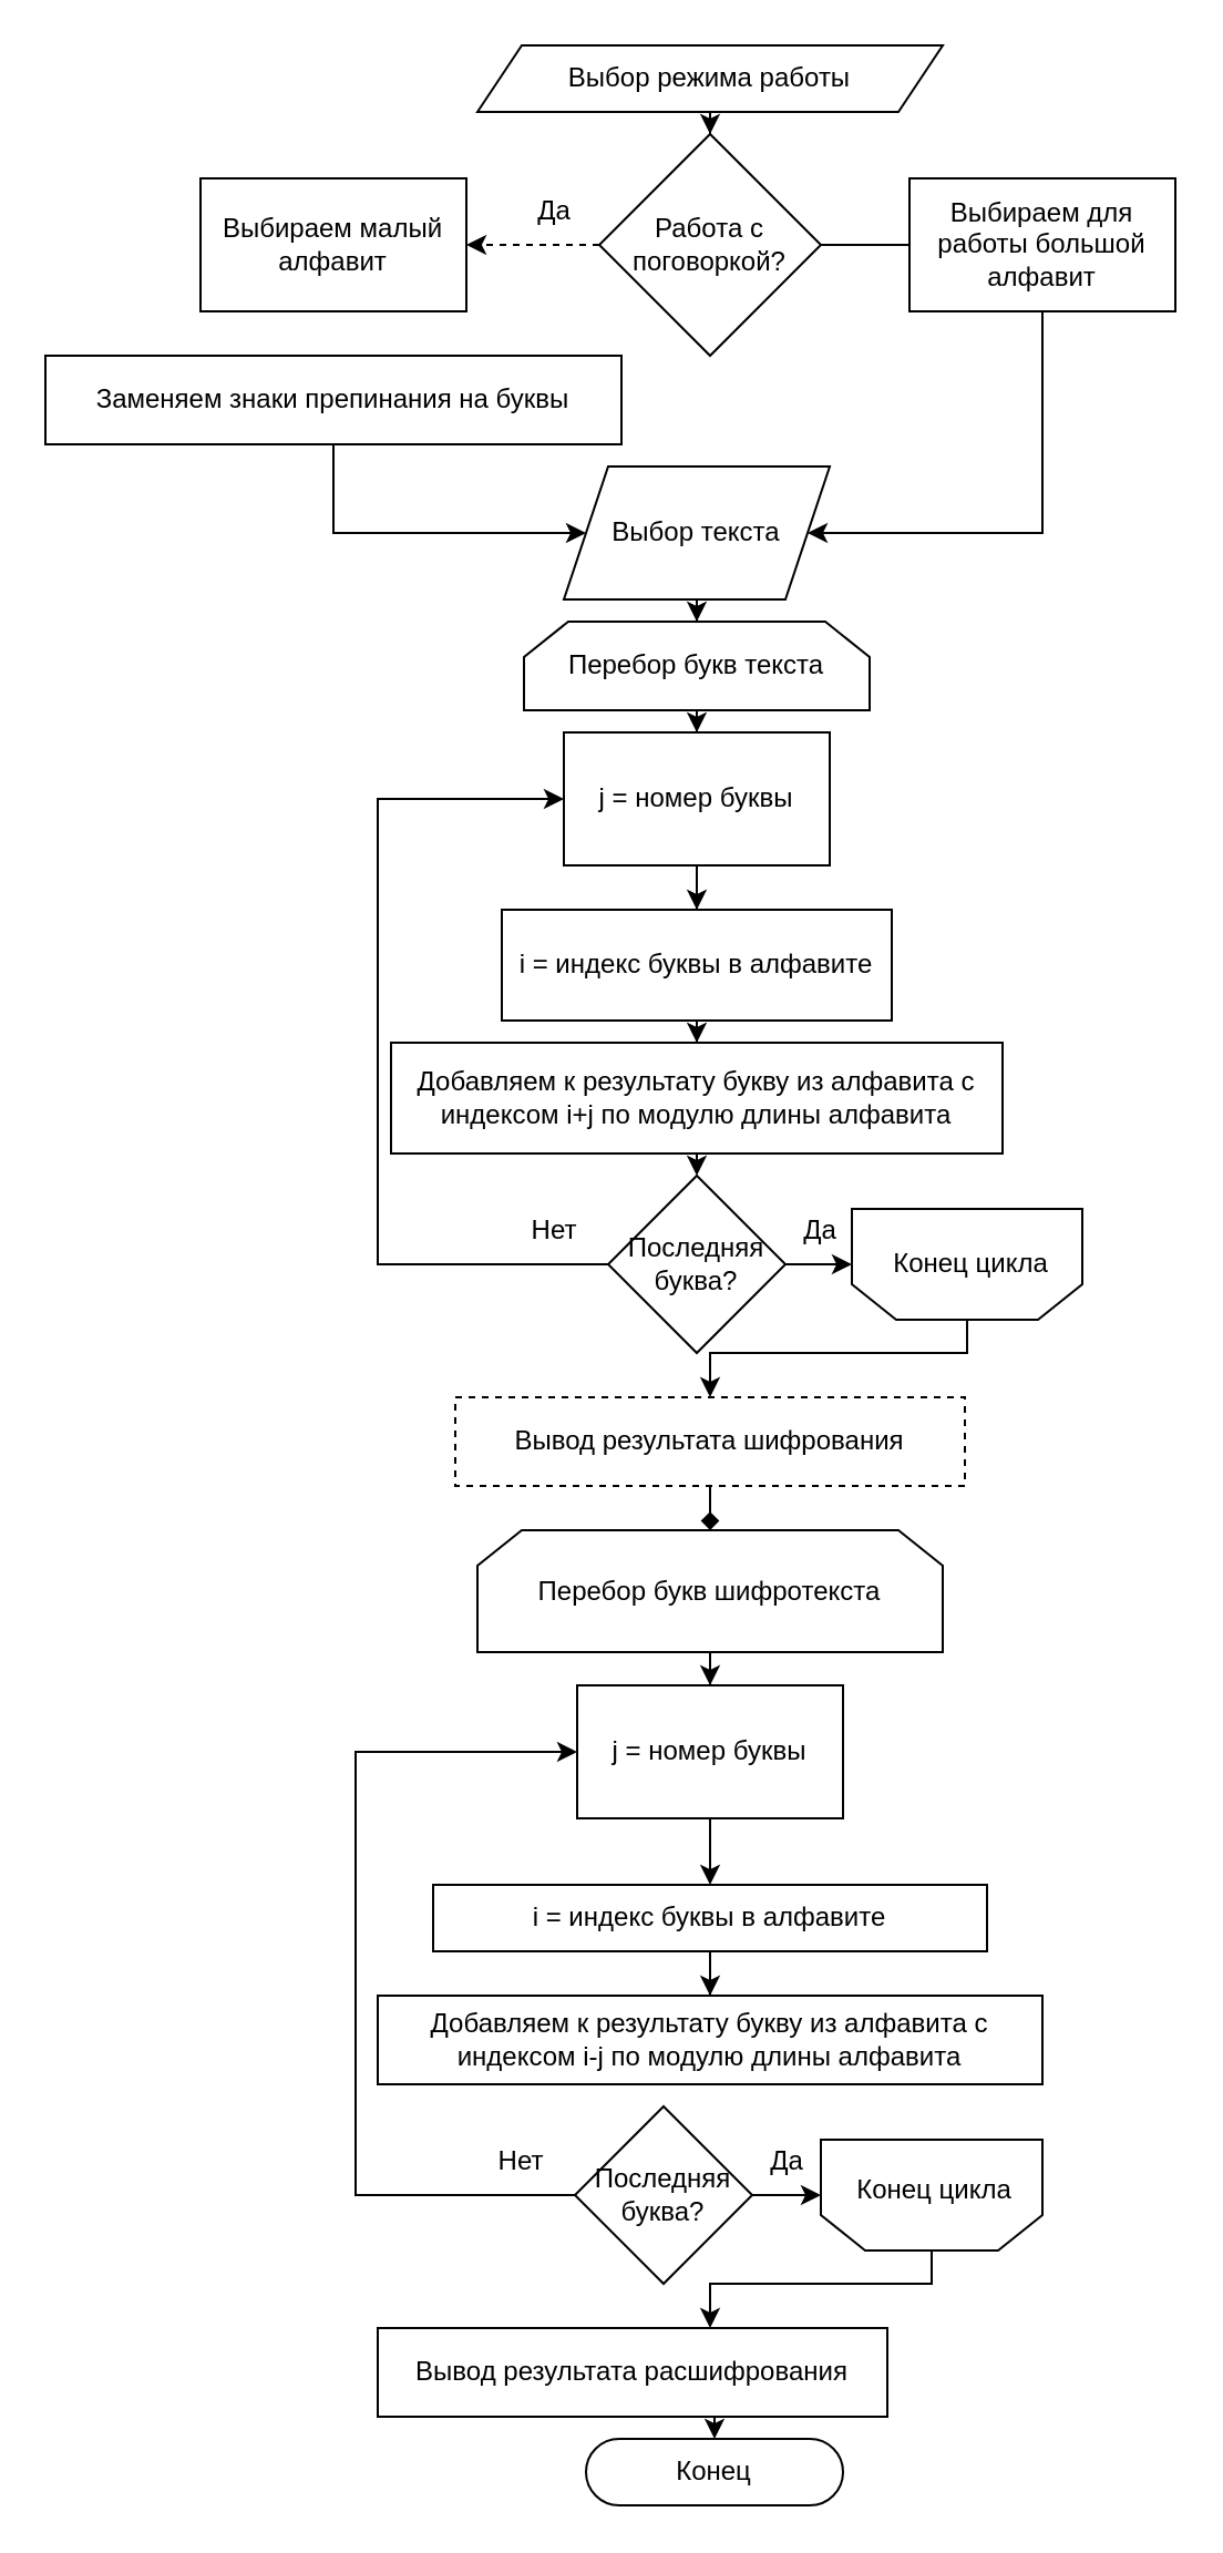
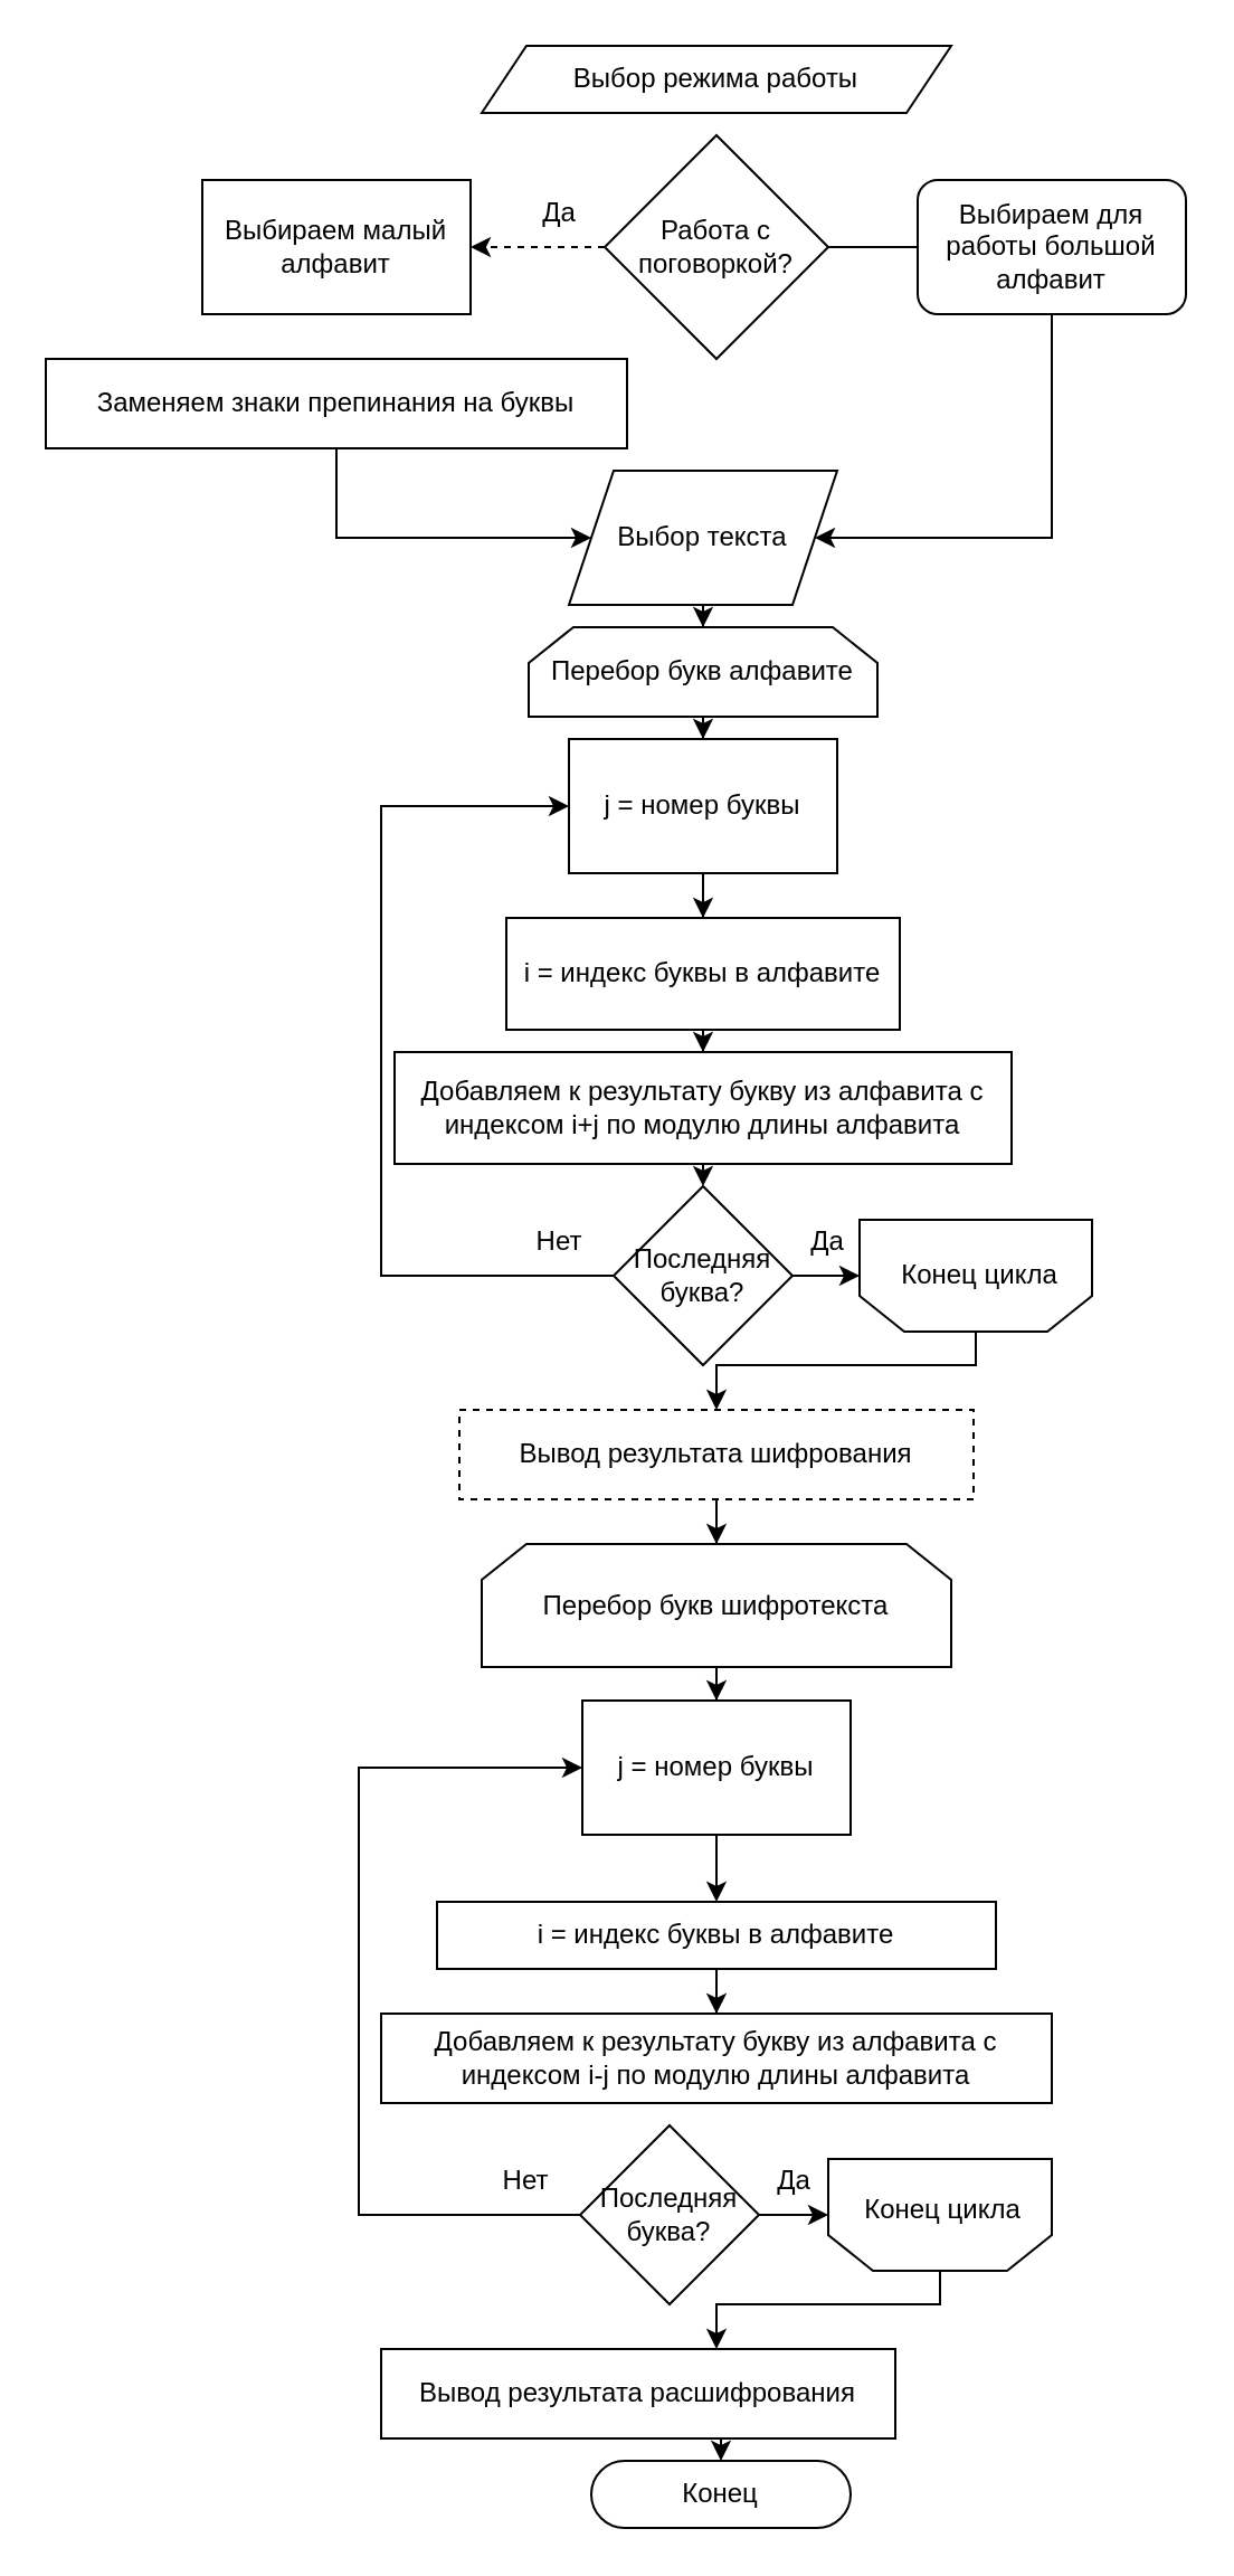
- <mxCell id="4" value="" style="edgeStyle=orthogonalEdgeStyle;rounded=0;orthogonalLoop=1;jettySize=auto;html=1;" edge="1" parent="1" source="5" target="8"><mxGeometry relative="1" as="geometry" /></mxCell>
- <mxCell id="10" value="Выбираем для работы большой алфавит" style="rounded=0;whiteSpace=wrap;html=1;" vertex="1" parent="1"><mxGeometry x="410" y="80" width="120" height="60" as="geometry" /></mxCell>
+ <mxCell id="10" value="Выбираем для работы большой алфавит" style="whiteSpace=wrap;html=1;rounded=1;" vertex="1" parent="1"><mxGeometry x="410" y="80" width="120" height="60" as="geometry" /></mxCell>
- <mxCell id="15" value="Перебор букв текста" style="shape=loopLimit;whiteSpace=wrap;html=1;" vertex="1" parent="1"><mxGeometry x="236" y="280" width="156" height="40" as="geometry" /></mxCell>
+ <mxCell id="15" value="Перебор букв алфавите" style="shape=loopLimit;whiteSpace=wrap;html=1;" vertex="1" parent="1"><mxGeometry x="236" y="280" width="156" height="40" as="geometry" /></mxCell>
- <mxCell id="31" value="" style="edgeStyle=orthogonalEdgeStyle;rounded=0;orthogonalLoop=1;jettySize=auto;html=1;endArrow=diamond;" edge="1" parent="1" source="32" target="34"><mxGeometry relative="1" as="geometry" /></mxCell>
+ <mxCell id="31" value="" style="edgeStyle=orthogonalEdgeStyle;rounded=0;orthogonalLoop=1;jettySize=auto;html=1;" edge="1" parent="1" source="32" target="34"><mxGeometry relative="1" as="geometry" /></mxCell>
